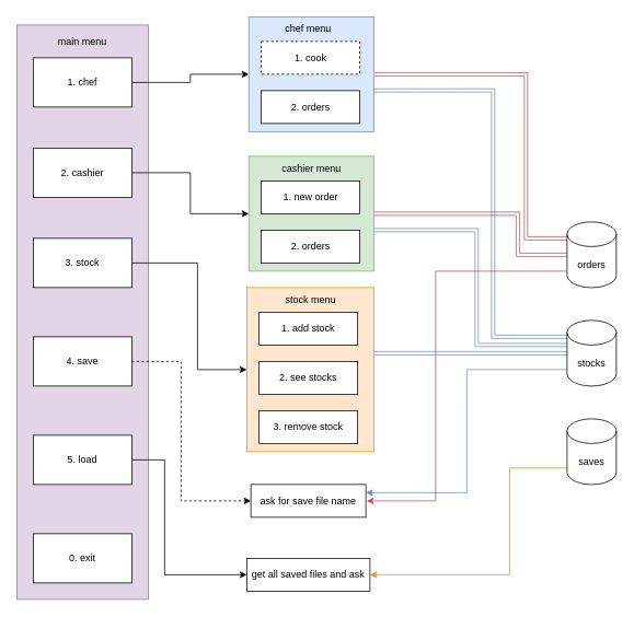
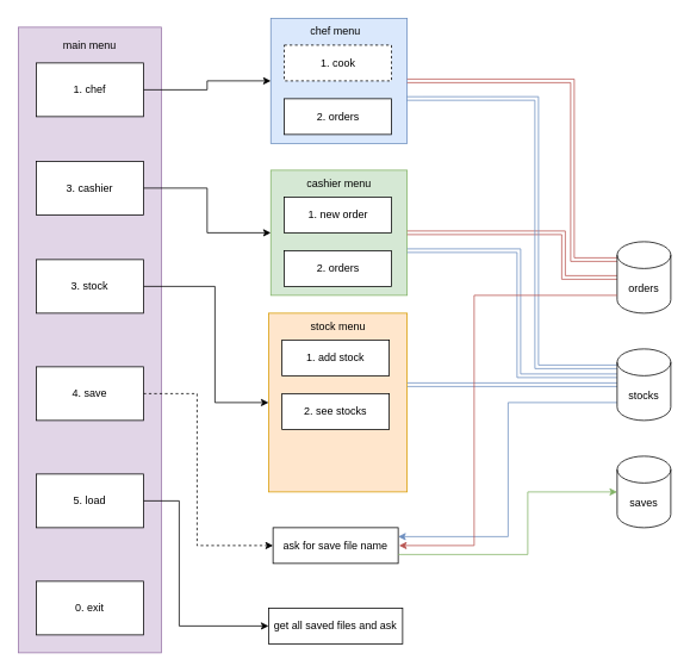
- <mxCell id="9" value="2. cashier" style="rounded=0;whiteSpace=wrap;html=1;" vertex="1" parent="1"><mxGeometry x="40" y="180" width="120" height="60" as="geometry" /></mxCell>
+ <mxCell id="9" value="3. cashier" style="rounded=0;whiteSpace=wrap;html=1;" vertex="1" parent="1"><mxGeometry x="40" y="180" width="120" height="60" as="geometry" /></mxCell>
- <mxCell id="33" value="3. remove stock" style="rounded=0;whiteSpace=wrap;html=1;" vertex="1" parent="1"><mxGeometry x="315" y="500" width="120" height="40" as="geometry" /></mxCell>
+ <mxCell id="41" style="edgeStyle=orthogonalEdgeStyle;rounded=0;orthogonalLoop=1;jettySize=auto;html=1;entryX=0;entryY=0.5;entryDx=0;entryDy=0;entryPerimeter=0;fillColor=#d5e8d4;strokeColor=#82b366;" edge="1" parent="1" source="34" target="27"><mxGeometry relative="1" as="geometry"><Array as="points"><mxPoint x="590" y="620" /><mxPoint x="590" y="550" /></Array></mxGeometry></mxCell>
- <mxCell id="26" style="edgeStyle=orthogonalEdgeStyle;rounded=0;orthogonalLoop=1;jettySize=auto;html=1;entryX=1;entryY=0.5;entryDx=0;entryDy=0;fillColor=#ffe6cc;strokeColor=#d79b00;" edge="1" parent="1" source="27" target="35"><mxGeometry relative="1" as="geometry"><Array as="points"><mxPoint x="620" y="570" /><mxPoint x="620" y="700" /></Array></mxGeometry></mxCell>
